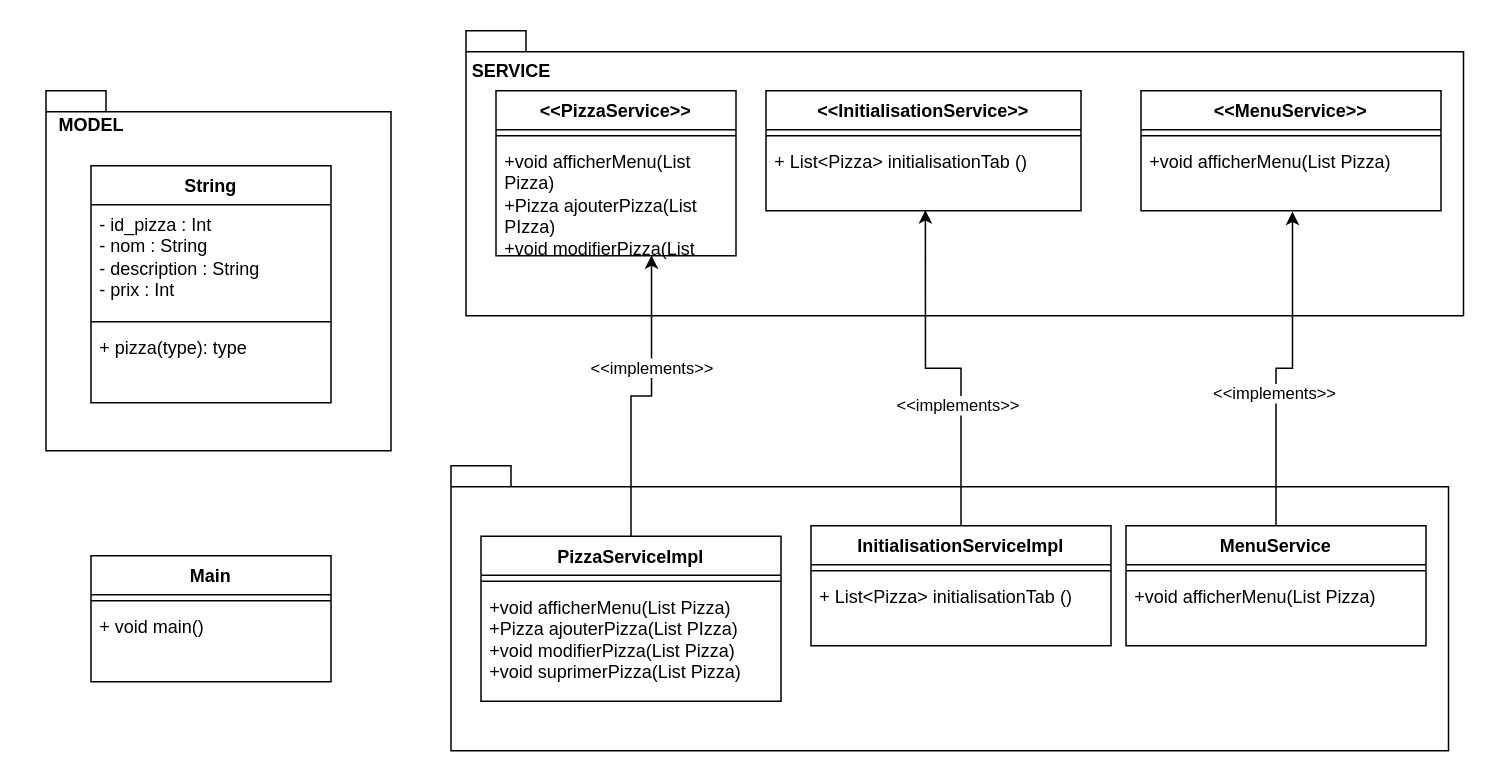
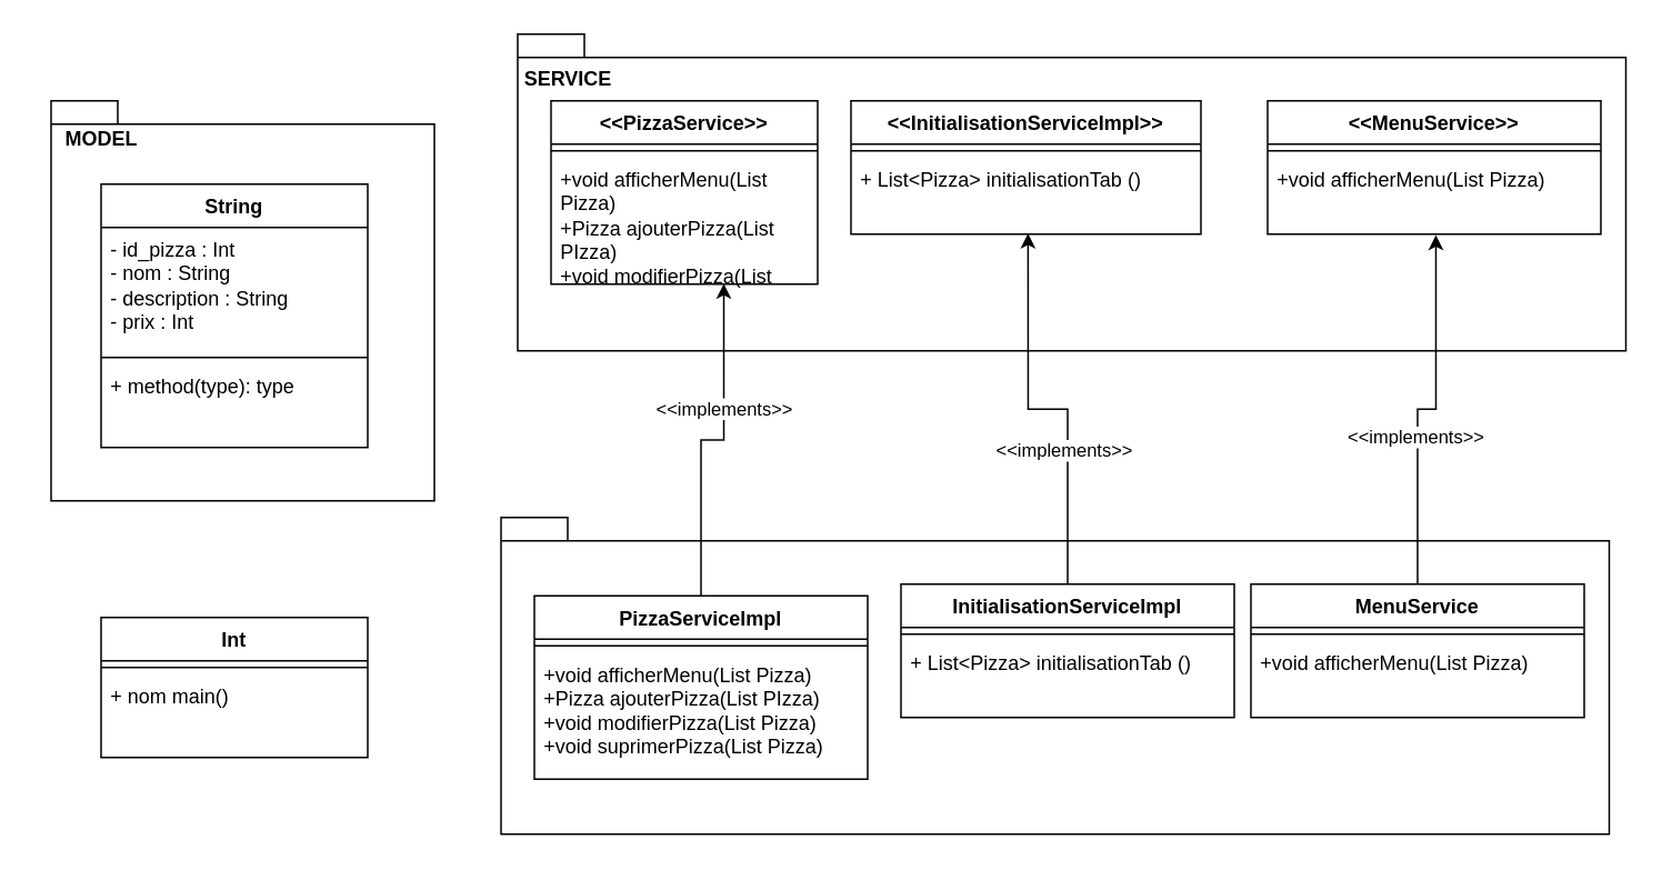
- <mxCell id="12" value="&amp;lt;&amp;lt;InitialisationService&amp;gt;&amp;gt;" style="swimlane;fontStyle=1;align=center;verticalAlign=top;childLayout=stackLayout;horizontal=1;startSize=26;horizontalStack=0;resizeParent=1;resizeParentMax=0;resizeLast=0;collapsible=1;marginBottom=0;whiteSpace=wrap;html=1;" vertex="1" parent="1"><mxGeometry x="510" y="60" width="210" height="80" as="geometry" /></mxCell>
+ <mxCell id="12" value="&amp;lt;&amp;lt;InitialisationServiceImpl&amp;gt;&amp;gt;" style="swimlane;fontStyle=1;align=center;verticalAlign=top;childLayout=stackLayout;horizontal=1;startSize=26;horizontalStack=0;resizeParent=1;resizeParentMax=0;resizeLast=0;collapsible=1;marginBottom=0;whiteSpace=wrap;html=1;" vertex="1" parent="1"><mxGeometry x="510" y="60" width="210" height="80" as="geometry" /></mxCell>
- <mxCell id="8" value="+ pizza(type): type" style="text;strokeColor=none;fillColor=none;align=left;verticalAlign=top;spacingLeft=4;spacingRight=4;overflow=hidden;rotatable=0;points=[[0,0.5],[1,0.5]];portConstraint=eastwest;whiteSpace=wrap;html=1;" vertex="1" parent="5"><mxGeometry y="108" width="160" height="50" as="geometry" /></mxCell>
+ <mxCell id="8" value="+ method(type): type" style="text;strokeColor=none;fillColor=none;align=left;verticalAlign=top;spacingLeft=4;spacingRight=4;overflow=hidden;rotatable=0;points=[[0,0.5],[1,0.5]];portConstraint=eastwest;whiteSpace=wrap;html=1;" vertex="1" parent="5"><mxGeometry y="108" width="160" height="50" as="geometry" /></mxCell>
- <mxCell id="27" value="Main" style="swimlane;fontStyle=1;align=center;verticalAlign=top;childLayout=stackLayout;horizontal=1;startSize=26;horizontalStack=0;resizeParent=1;resizeParentMax=0;resizeLast=0;collapsible=1;marginBottom=0;whiteSpace=wrap;html=1;" vertex="1" parent="1"><mxGeometry x="60" y="370" width="160" height="84" as="geometry" /></mxCell>
+ <mxCell id="27" value="Int" style="swimlane;fontStyle=1;align=center;verticalAlign=top;childLayout=stackLayout;horizontal=1;startSize=26;horizontalStack=0;resizeParent=1;resizeParentMax=0;resizeLast=0;collapsible=1;marginBottom=0;whiteSpace=wrap;html=1;" vertex="1" parent="1"><mxGeometry x="60" y="370" width="160" height="84" as="geometry" /></mxCell>
- <mxCell id="29" value="+ void main()" style="text;strokeColor=none;fillColor=none;align=left;verticalAlign=top;spacingLeft=4;spacingRight=4;overflow=hidden;rotatable=0;points=[[0,0.5],[1,0.5]];portConstraint=eastwest;whiteSpace=wrap;html=1;" vertex="1" parent="27"><mxGeometry y="34" width="160" height="50" as="geometry" /></mxCell>
+ <mxCell id="29" value="+ nom main()" style="text;strokeColor=none;fillColor=none;align=left;verticalAlign=top;spacingLeft=4;spacingRight=4;overflow=hidden;rotatable=0;points=[[0,0.5],[1,0.5]];portConstraint=eastwest;whiteSpace=wrap;html=1;" vertex="1" parent="27"><mxGeometry y="34" width="160" height="50" as="geometry" /></mxCell>
